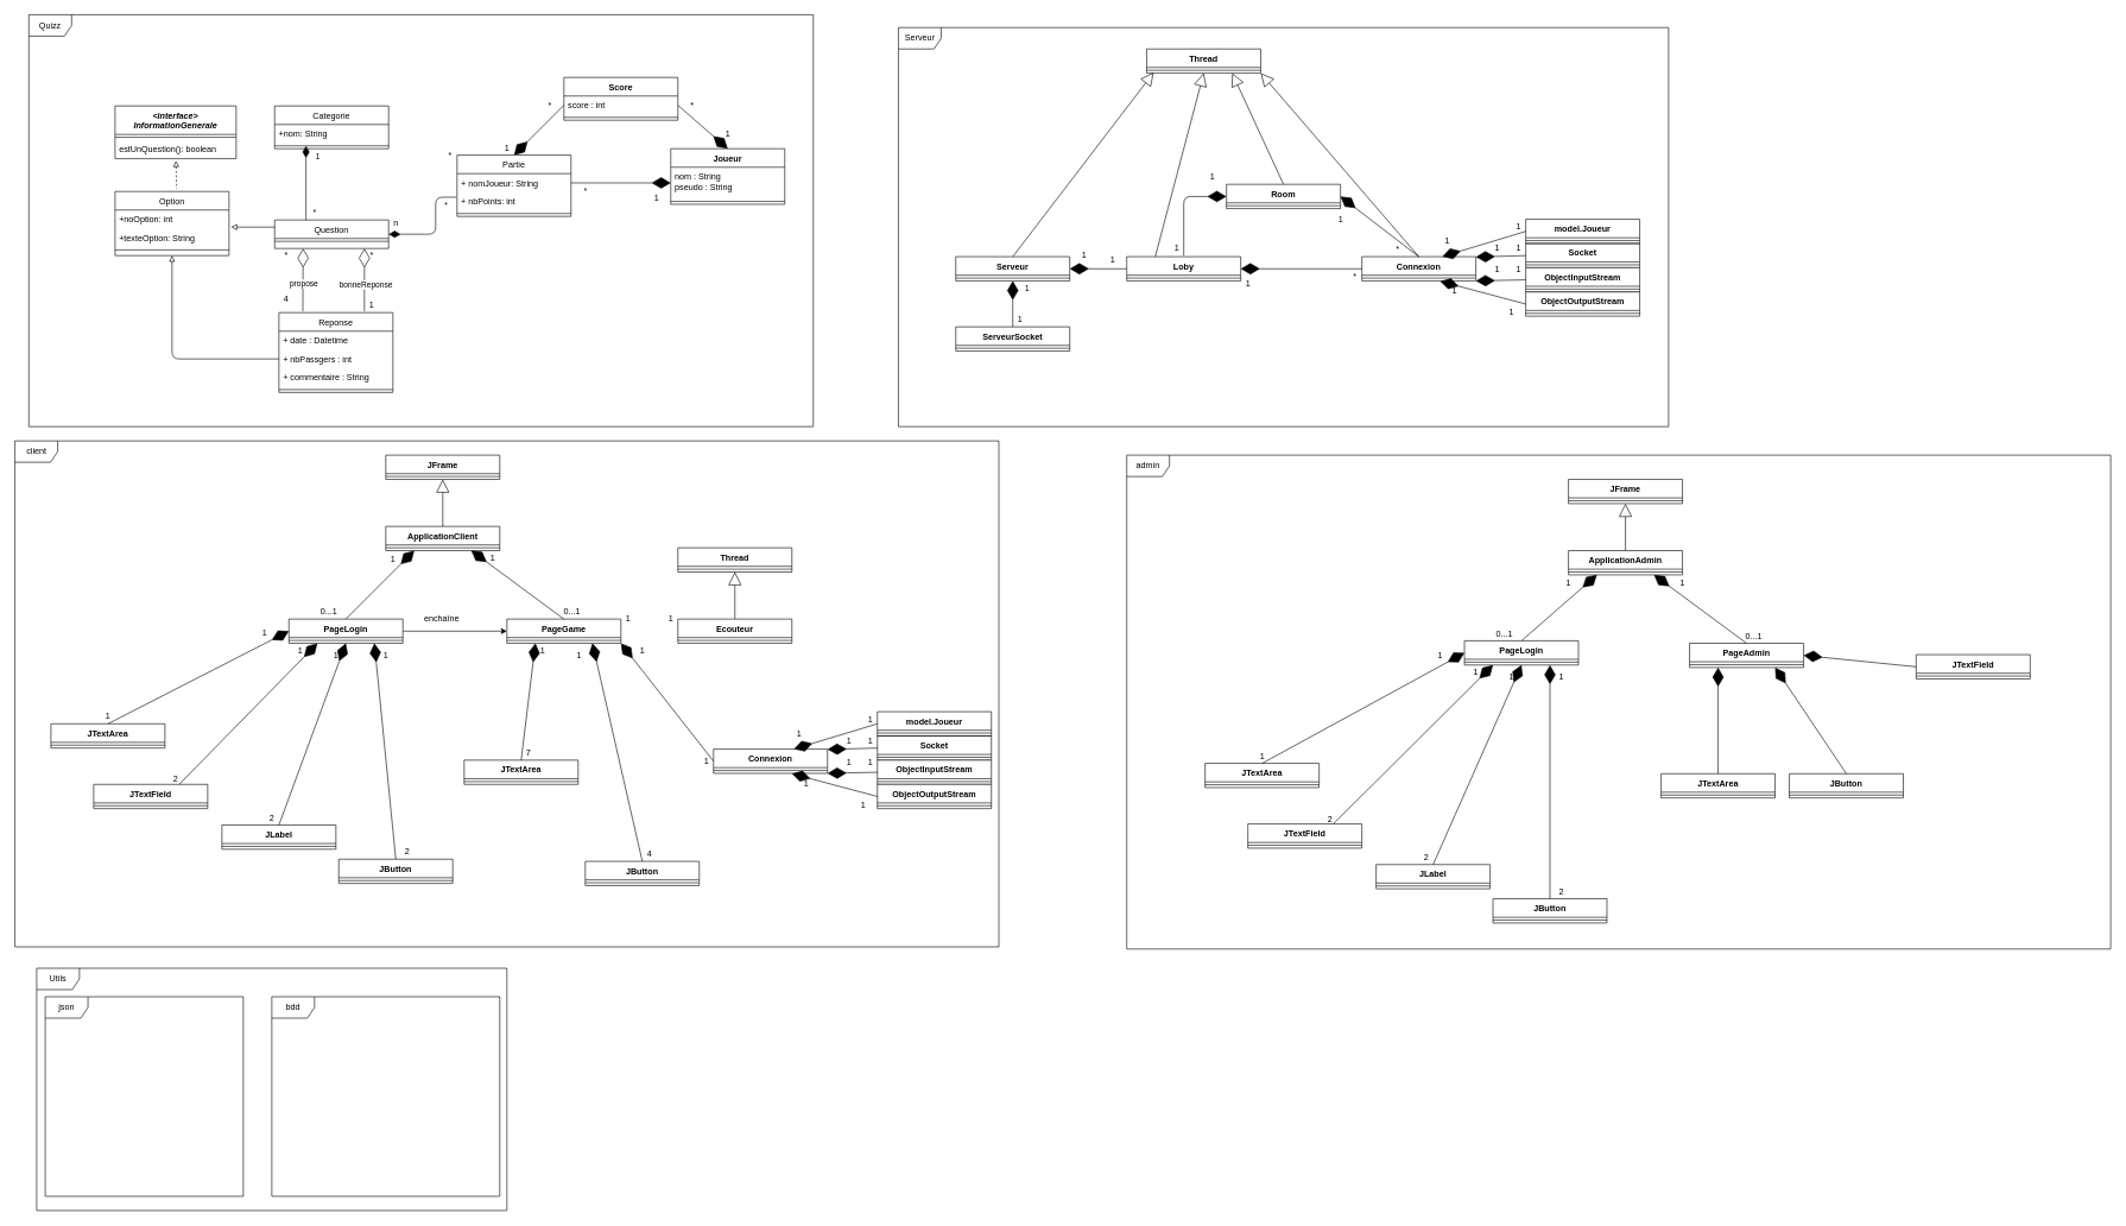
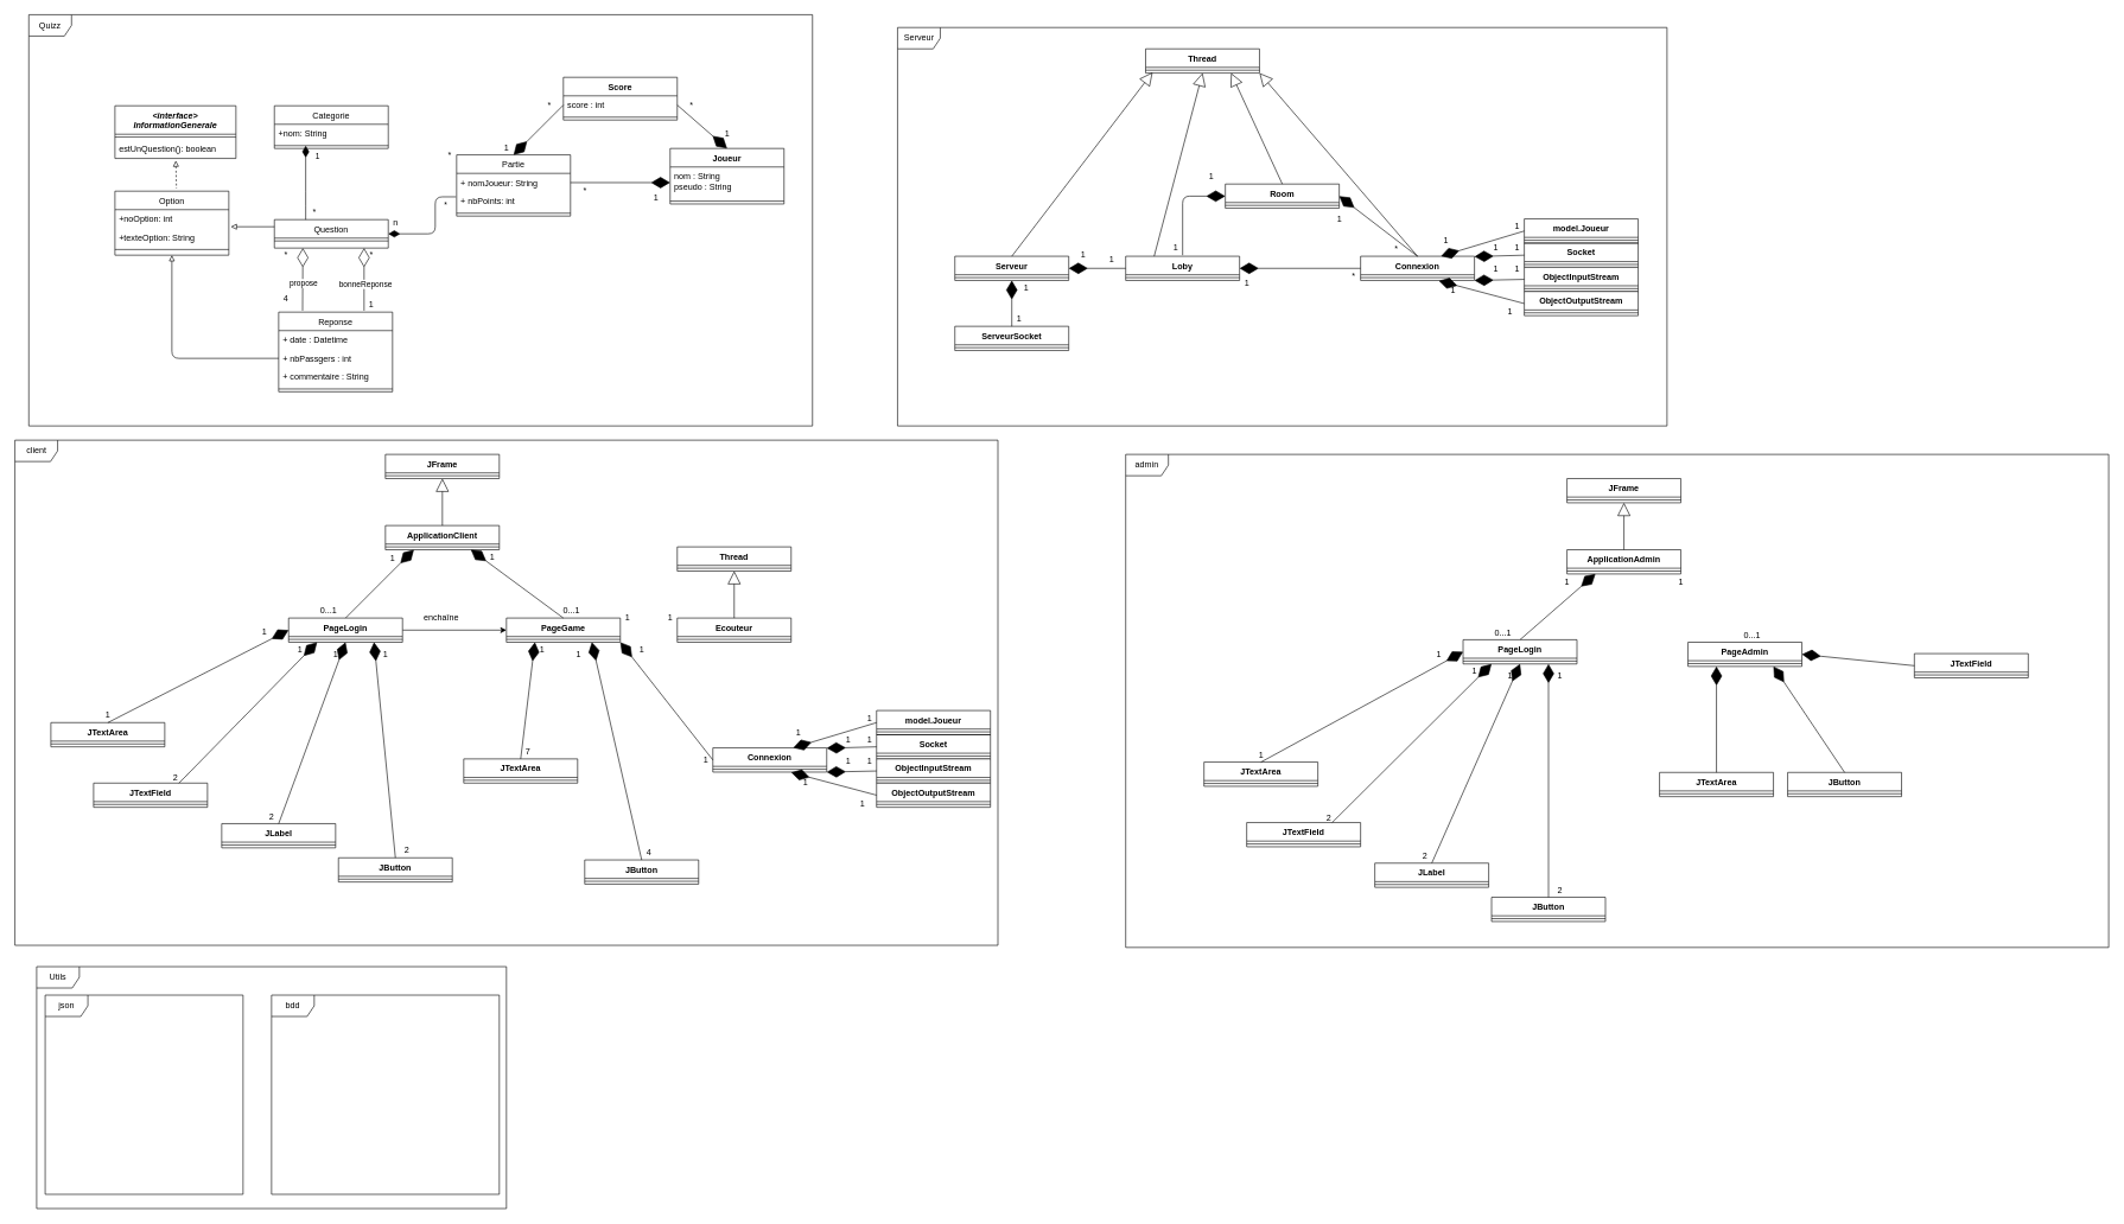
- <mxCell id="176" value="" style="endArrow=diamondThin;endFill=1;endSize=24;html=1;exitX=0.5;exitY=0;exitDx=0;exitDy=0;entryX=0.75;entryY=1;entryDx=0;entryDy=0;" parent="1" source="173" target="162" edge="1"><mxGeometry width="160" relative="1" as="geometry"><mxPoint x="2546" y="847.5" as="sourcePoint" /><mxPoint x="2416" y="682" as="targetPoint" /><Array as="points" /></mxGeometry></mxCell>
